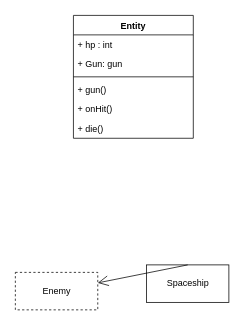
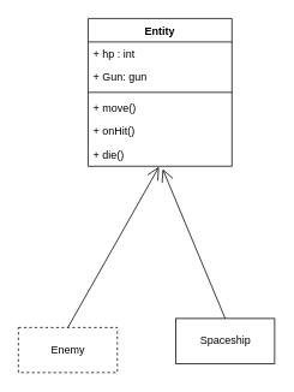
- <mxCell id="6" value="+ gun()" style="text;strokeColor=none;fillColor=none;align=left;verticalAlign=top;spacingLeft=4;spacingRight=4;overflow=hidden;rotatable=0;points=[[0,0.5],[1,0.5]];portConstraint=eastwest;" vertex="1" parent="2"><mxGeometry y="86" width="160" height="26" as="geometry" /></mxCell>
+ <mxCell id="6" value="+ move()" style="text;strokeColor=none;fillColor=none;align=left;verticalAlign=top;spacingLeft=4;spacingRight=4;overflow=hidden;rotatable=0;points=[[0,0.5],[1,0.5]];portConstraint=eastwest;" vertex="1" parent="2"><mxGeometry y="86" width="160" height="26" as="geometry" /></mxCell>
+ <mxCell id="11" value="" style="endArrow=open;endFill=1;endSize=12;html=1;rounded=0;exitX=0.5;exitY=0;exitDx=0;exitDy=0;entryX=0.493;entryY=1.023;entryDx=0;entryDy=0;entryPerimeter=0;" edge="1" parent="1" source="9" target="8"><mxGeometry width="160" relative="1" as="geometry"><mxPoint x="-50" y="270" as="sourcePoint" /><mxPoint x="110" y="270" as="targetPoint" /></mxGeometry></mxCell>
- <mxCell id="12" value="" style="endArrow=open;endFill=1;endSize=12;html=1;rounded=0;exitX=0.5;exitY=0;exitDx=0;exitDy=0;" edge="1" parent="1" source="10" target="9"><mxGeometry width="160" relative="1" as="geometry"><mxPoint x="370" y="260" as="sourcePoint" /><mxPoint x="530" y="260" as="targetPoint" /></mxGeometry></mxCell>
+ <mxCell id="12" value="" style="endArrow=open;endFill=1;endSize=12;html=1;rounded=0;exitX=0.5;exitY=0;exitDx=0;exitDy=0;entryX=0.518;entryY=1.115;entryDx=0;entryDy=0;entryPerimeter=0;" edge="1" parent="1" source="10" target="8"><mxGeometry width="160" relative="1" as="geometry"><mxPoint x="370" y="260" as="sourcePoint" /><mxPoint x="530" y="260" as="targetPoint" /></mxGeometry></mxCell>
